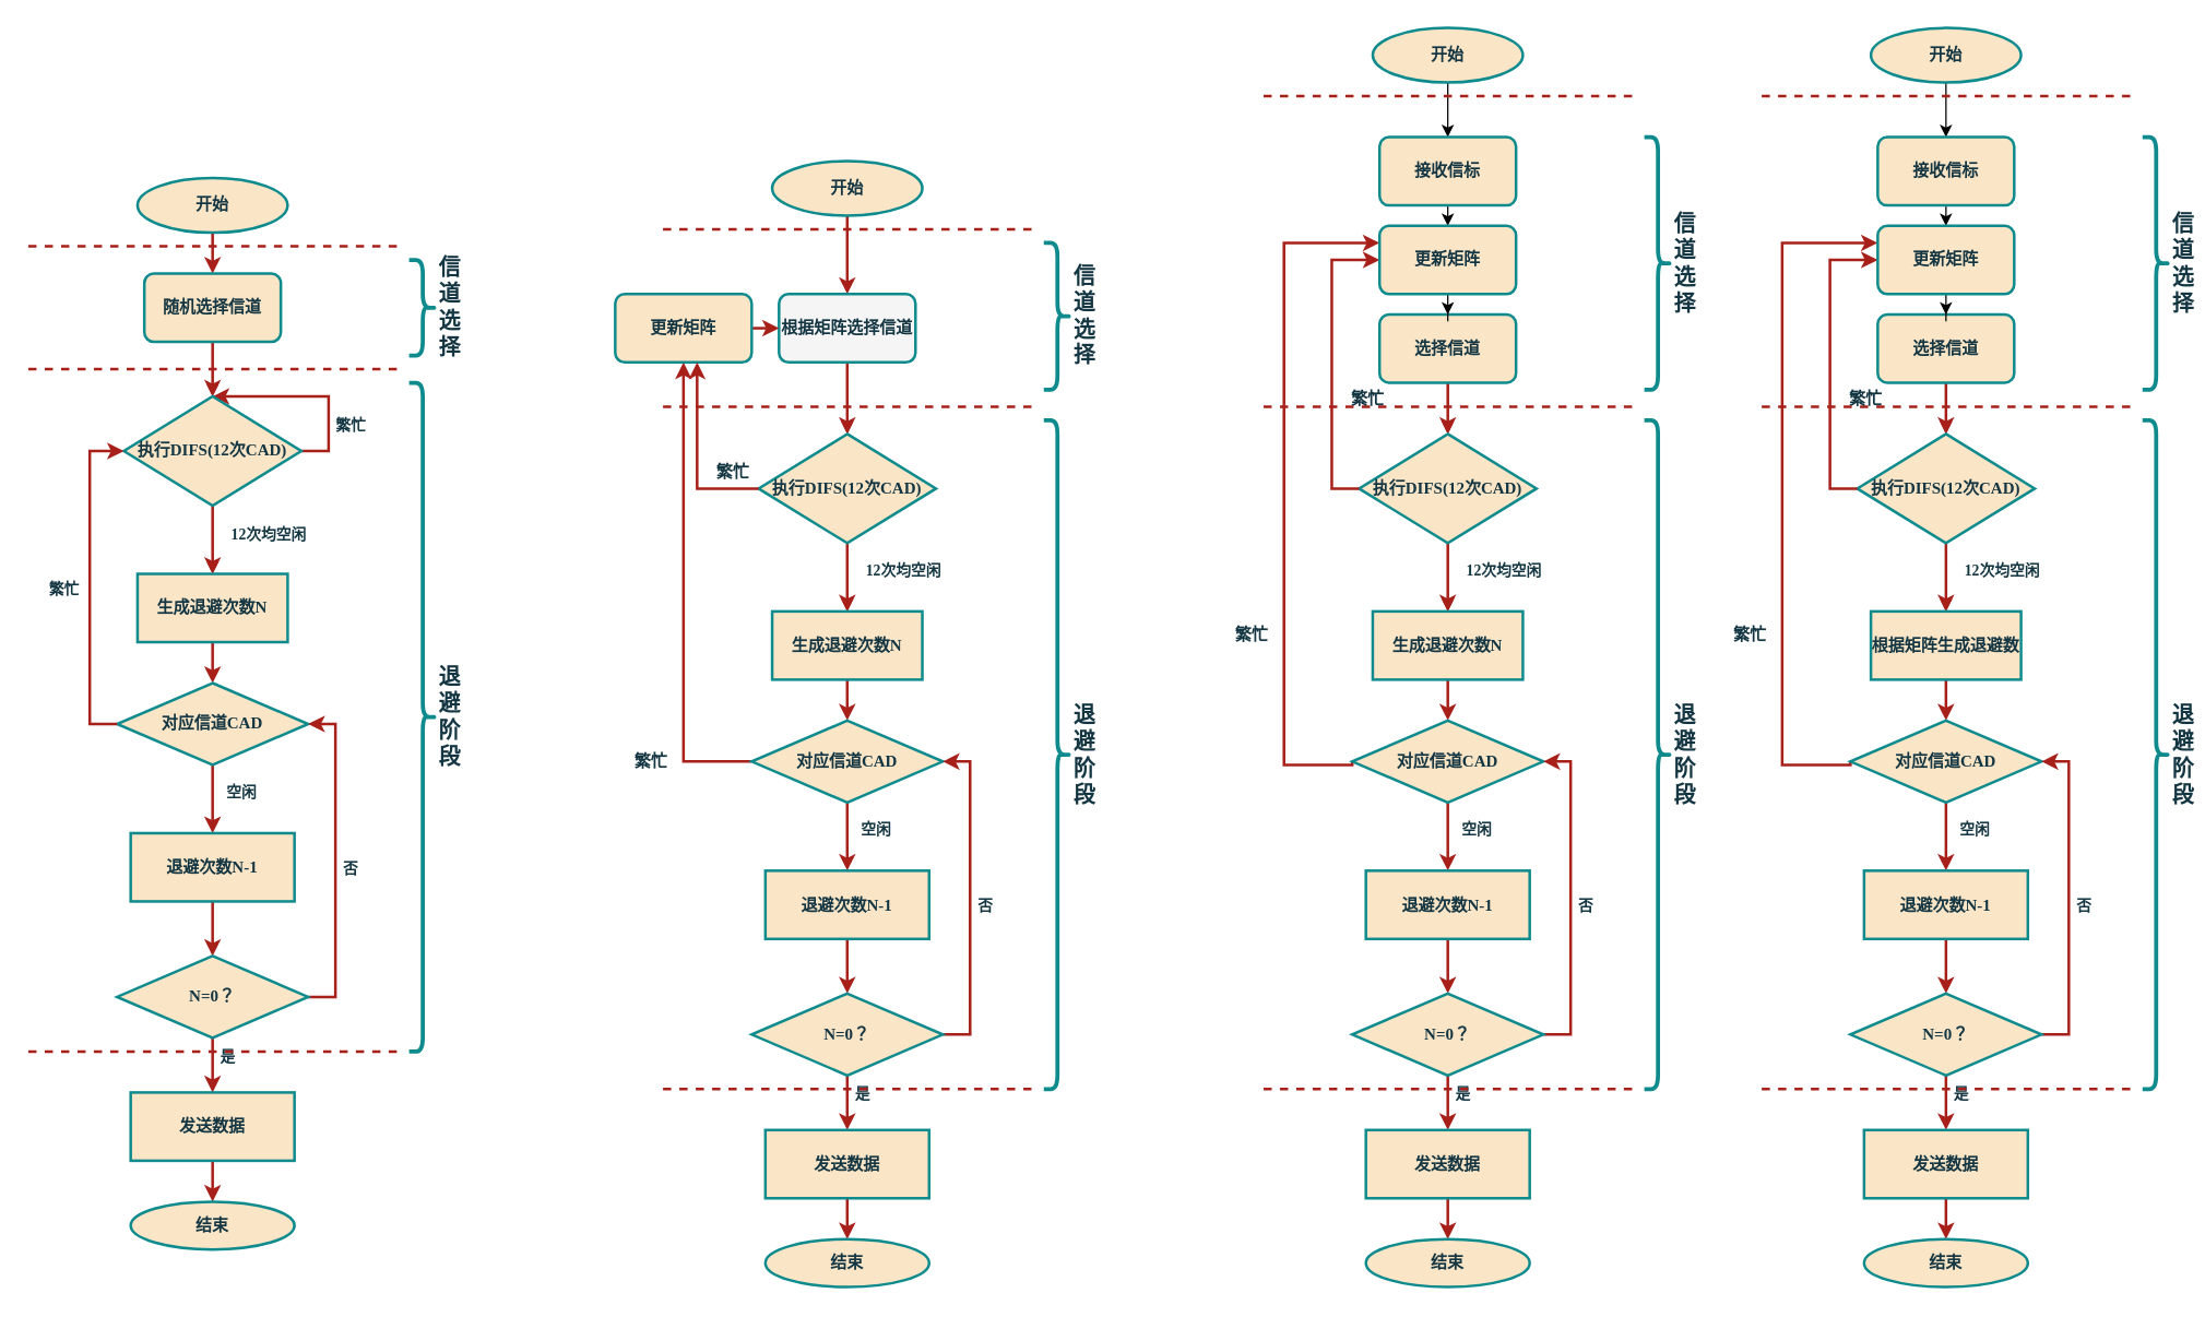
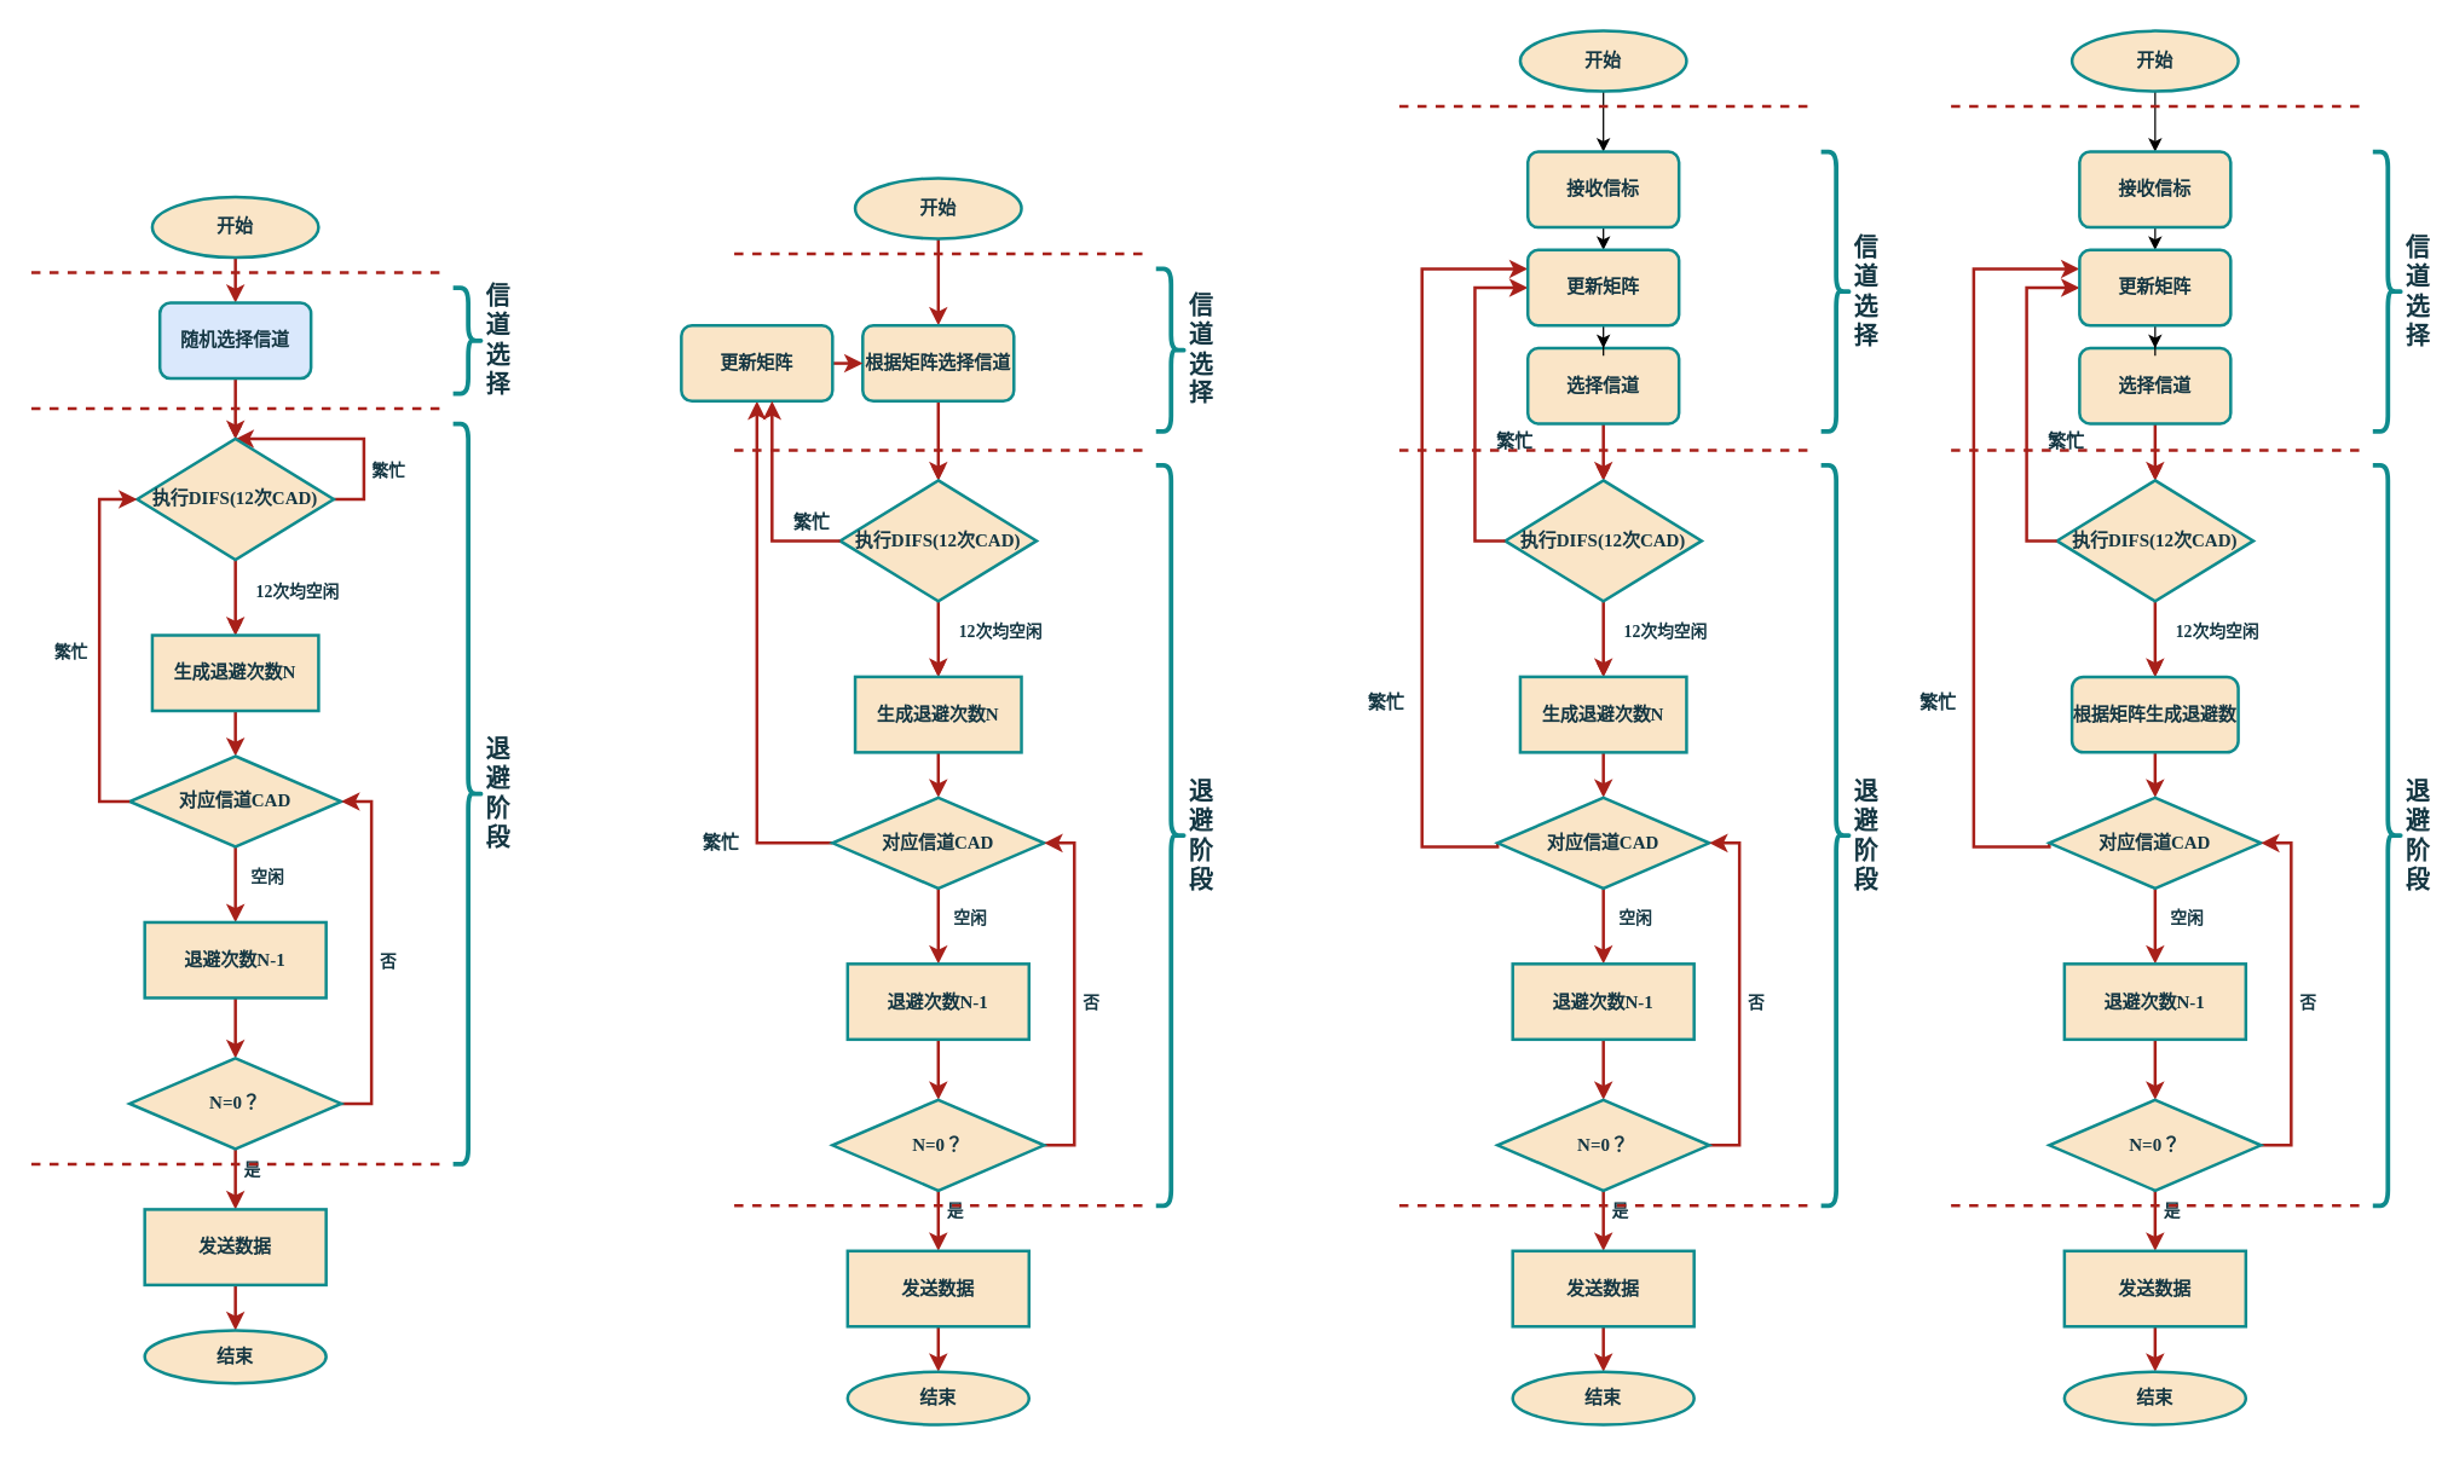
- <mxCell id="6" value="随机选择信道" style="rounded=1;whiteSpace=wrap;html=1;absoluteArcSize=1;arcSize=14;strokeWidth=2;labelBackgroundColor=none;fillColor=#FAE5C7;strokeColor=#0F8B8D;fontColor=#143642;fontStyle=1;fontFamily=Times New Roman;" vertex="1" parent="1"><mxGeometry x="105" y="200" width="100" height="50" as="geometry" /></mxCell>
+ <mxCell id="6" value="随机选择信道" style="rounded=1;whiteSpace=wrap;html=1;absoluteArcSize=1;arcSize=14;strokeWidth=2;labelBackgroundColor=none;fillColor=#dae8fc;strokeColor=#0F8B8D;fontColor=#143642;fontStyle=1;fontFamily=Times New Roman;" vertex="1" parent="1"><mxGeometry x="105" y="200" width="100" height="50" as="geometry" /></mxCell>
- <mxCell id="40" value="根据矩阵选择信道" style="rounded=1;whiteSpace=wrap;html=1;absoluteArcSize=1;arcSize=14;strokeWidth=2;labelBackgroundColor=none;fillColor=#f5f5f5;strokeColor=#0F8B8D;fontColor=#143642;fontStyle=1;fontFamily=Times New Roman;" vertex="1" parent="1"><mxGeometry x="570" y="215" width="100" height="50" as="geometry" /></mxCell>
+ <mxCell id="40" value="根据矩阵选择信道" style="rounded=1;whiteSpace=wrap;html=1;absoluteArcSize=1;arcSize=14;strokeWidth=2;labelBackgroundColor=none;fillColor=#FAE5C7;strokeColor=#0F8B8D;fontColor=#143642;fontStyle=1;fontFamily=Times New Roman;" vertex="1" parent="1"><mxGeometry x="570" y="215" width="100" height="50" as="geometry" /></mxCell>
- <mxCell id="120" value="根据矩阵生成退避数" style="whiteSpace=wrap;html=1;strokeWidth=2;labelBackgroundColor=none;fillColor=#FAE5C7;strokeColor=#0F8B8D;fontColor=#143642;fontStyle=1;fontFamily=Times New Roman;" vertex="1" parent="1"><mxGeometry x="1370" y="447.5" width="110" height="50" as="geometry" /></mxCell>
+ <mxCell id="120" value="根据矩阵生成退避数" style="whiteSpace=wrap;html=1;strokeWidth=2;labelBackgroundColor=none;fillColor=#FAE5C7;strokeColor=#0F8B8D;fontColor=#143642;fontStyle=1;fontFamily=Times New Roman;rounded=1;" vertex="1" parent="1"><mxGeometry x="1370" y="447.5" width="110" height="50" as="geometry" /></mxCell>
